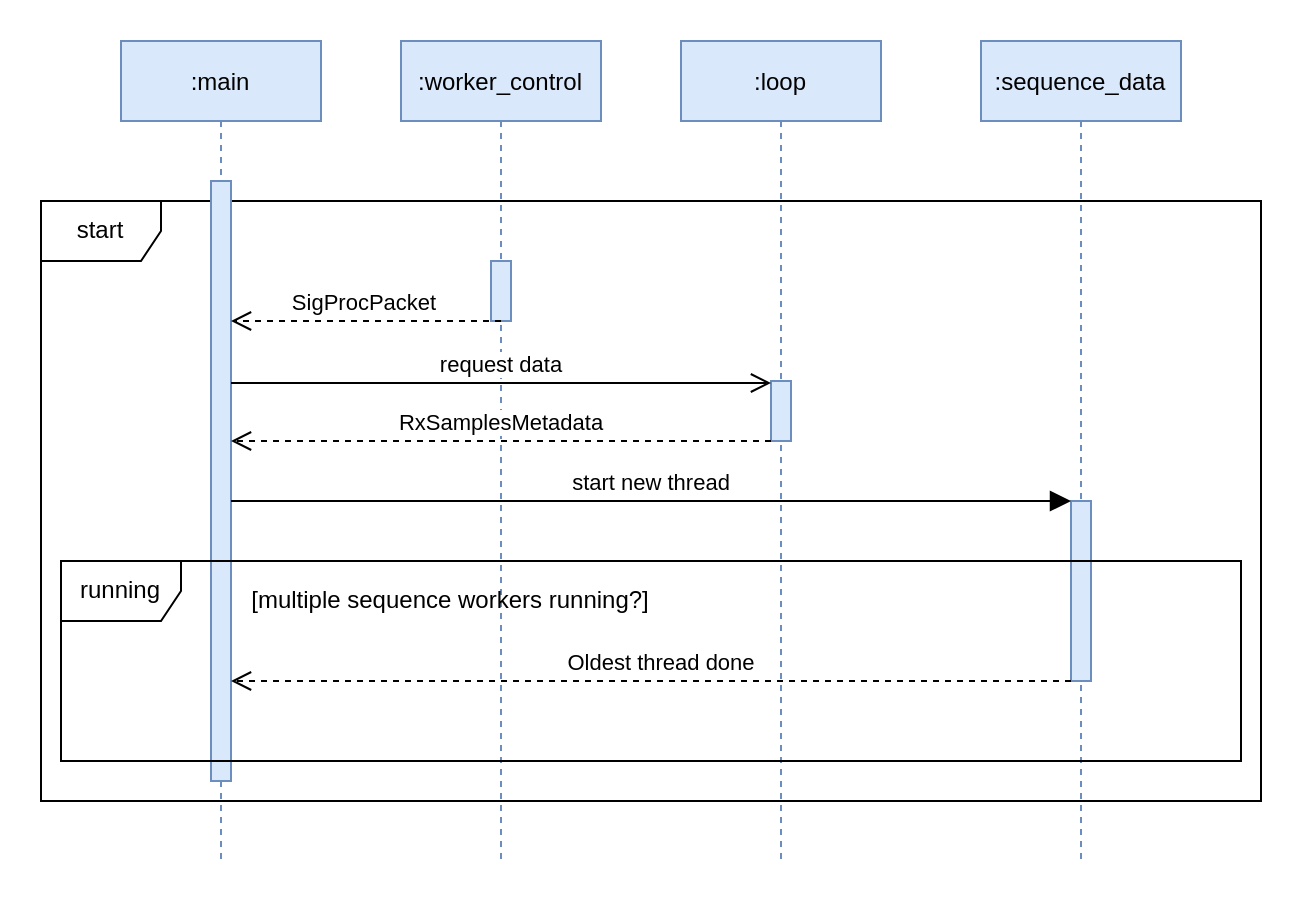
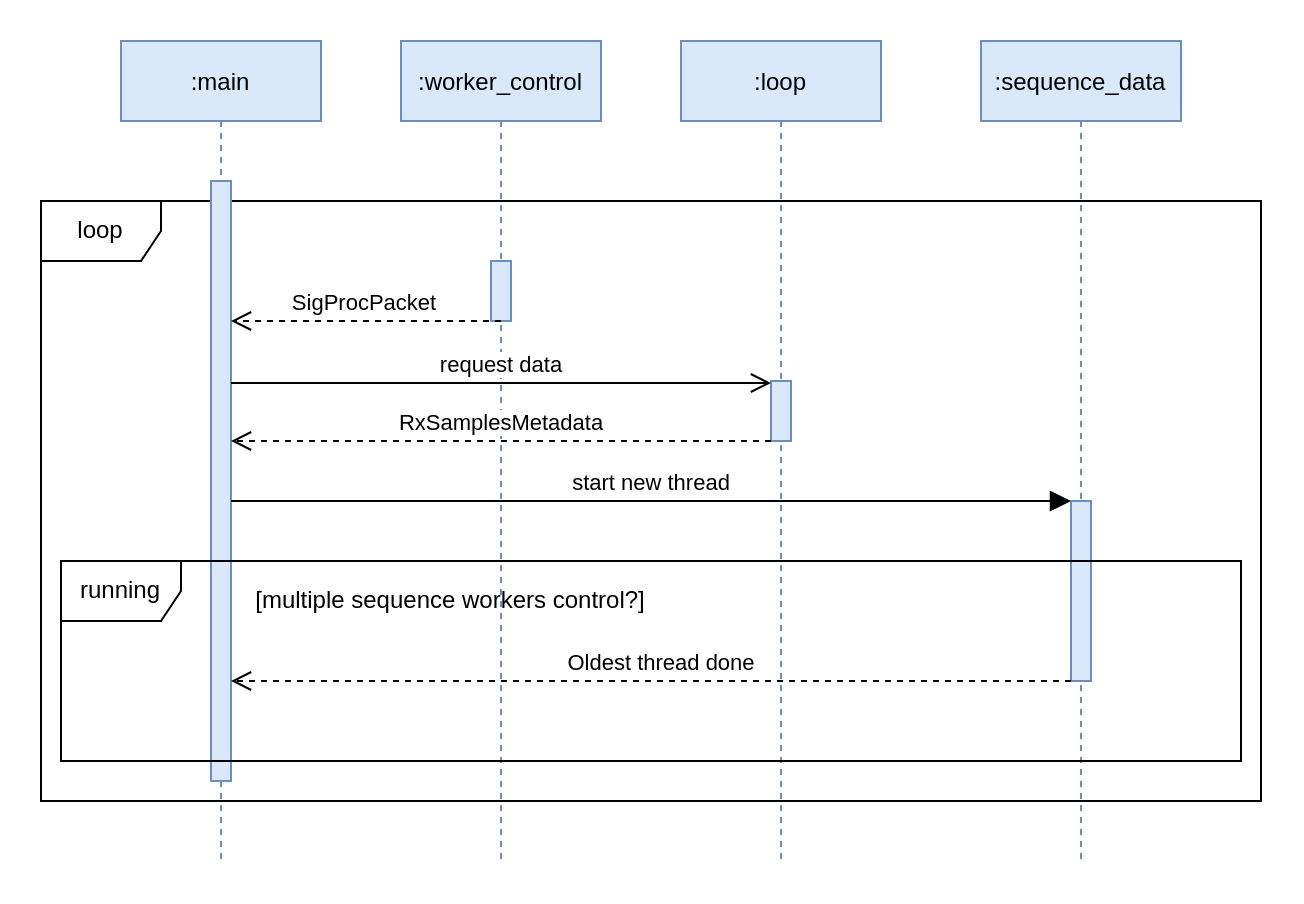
- <mxCell id="2" value="start" style="shape=umlFrame;whiteSpace=wrap;html=1;" vertex="1" parent="1"><mxGeometry x="20" y="100" width="610" height="300" as="geometry" /></mxCell>
+ <mxCell id="2" value="loop" style="shape=umlFrame;whiteSpace=wrap;html=1;" vertex="1" parent="1"><mxGeometry x="20" y="100" width="610" height="300" as="geometry" /></mxCell>
- <mxCell id="16" value="[multiple sequence workers running?]" style="text;html=1;strokeColor=none;fillColor=none;align=center;verticalAlign=middle;whiteSpace=wrap;rounded=0;" vertex="1" parent="1"><mxGeometry x="110" y="285" width="230" height="30" as="geometry" /></mxCell>
+ <mxCell id="16" value="[multiple sequence workers control?]" style="text;html=1;strokeColor=none;fillColor=none;align=center;verticalAlign=middle;whiteSpace=wrap;rounded=0;" vertex="1" parent="1"><mxGeometry x="110" y="285" width="230" height="30" as="geometry" /></mxCell>
